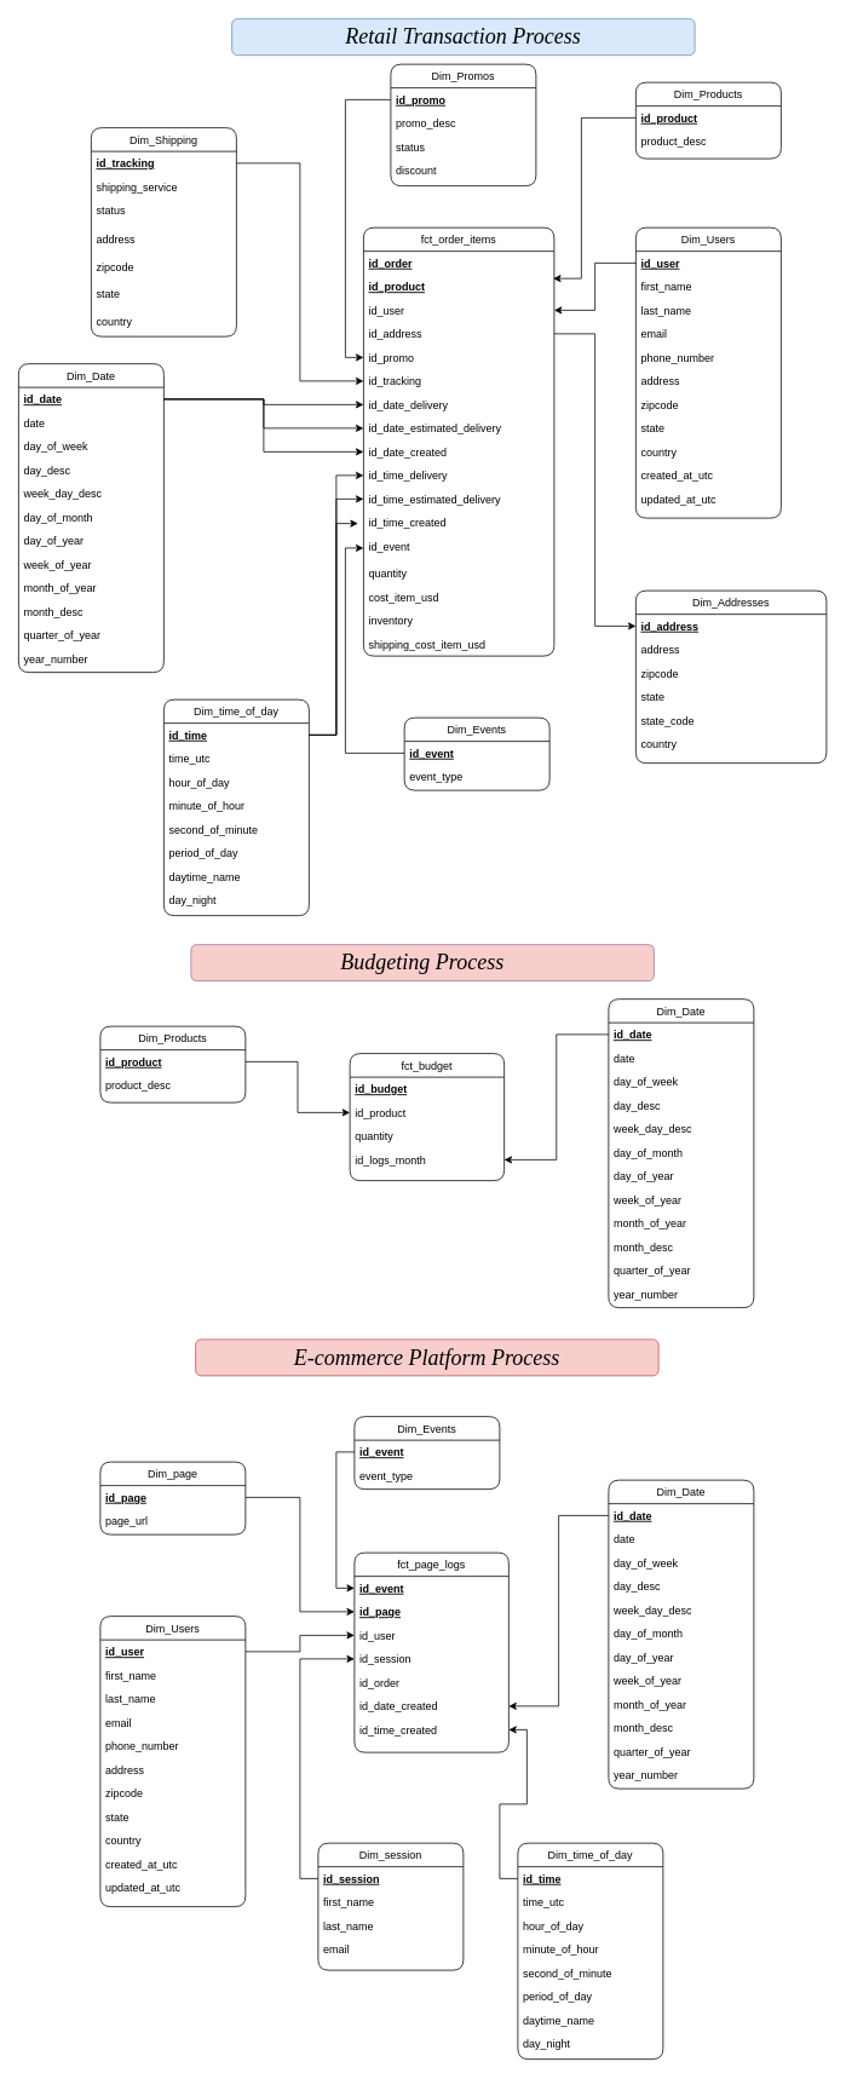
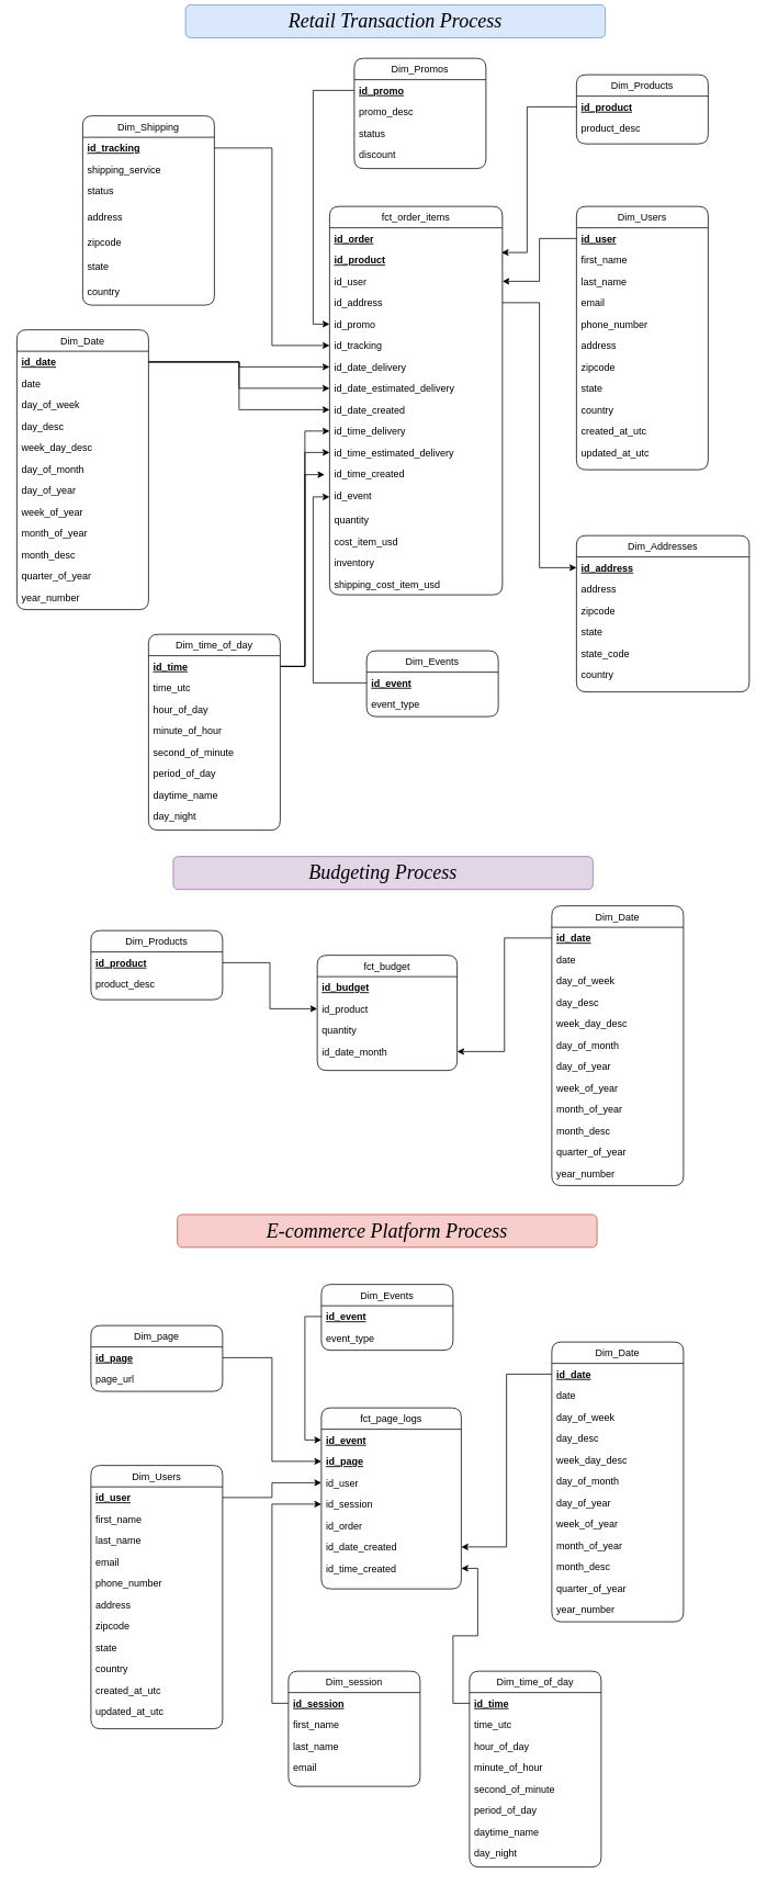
- <mxCell id="176" value="&lt;i&gt;&lt;font style=&quot;font-size: 24px;&quot; face=&quot;Garamond&quot;&gt;Retail Transaction Process&lt;/font&gt;&lt;/i&gt;" style="rounded=1;whiteSpace=wrap;html=1;fillColor=#dae8fc;strokeColor=#6c8ebf;" vertex="1" parent="1"><mxGeometry x="255" y="20" width="510" height="40" as="geometry" /></mxCell>
+ <mxCell id="176" value="&lt;i&gt;&lt;font style=&quot;font-size: 24px;&quot; face=&quot;Garamond&quot;&gt;Retail Transaction Process&lt;/font&gt;&lt;/i&gt;" style="rounded=1;whiteSpace=wrap;html=1;fillColor=#dae8fc;strokeColor=#6c8ebf;" vertex="1" parent="1"><mxGeometry x="225" y="5" width="510" height="40" as="geometry" /></mxCell>
- <mxCell id="175" value="&lt;i&gt;&lt;font style=&quot;font-size: 24px;&quot; face=&quot;Garamond&quot;&gt;Budgeting Process&lt;/font&gt;&lt;/i&gt;" style="rounded=1;whiteSpace=wrap;html=1;fillColor=#f8cecc;strokeColor=#9673a6;" vertex="1" parent="1"><mxGeometry x="210" y="1040" width="510" height="40" as="geometry" /></mxCell>
+ <mxCell id="175" value="&lt;i&gt;&lt;font style=&quot;font-size: 24px;&quot; face=&quot;Garamond&quot;&gt;Budgeting Process&lt;/font&gt;&lt;/i&gt;" style="rounded=1;whiteSpace=wrap;html=1;fillColor=#e1d5e7;strokeColor=#9673a6;" vertex="1" parent="1"><mxGeometry x="210" y="1040" width="510" height="40" as="geometry" /></mxCell>
- <mxCell id="77" value="id_logs_month" style="text;align=left;verticalAlign=top;spacingLeft=4;spacingRight=4;overflow=hidden;rotatable=0;points=[[0,0.5],[1,0.5]];portConstraint=eastwest;rounded=0;shadow=0;html=0;" parent="73" vertex="1"><mxGeometry y="104" width="170" height="26" as="geometry" /></mxCell>
+ <mxCell id="77" value="id_date_month" style="text;align=left;verticalAlign=top;spacingLeft=4;spacingRight=4;overflow=hidden;rotatable=0;points=[[0,0.5],[1,0.5]];portConstraint=eastwest;rounded=0;shadow=0;html=0;" parent="73" vertex="1"><mxGeometry y="104" width="170" height="26" as="geometry" /></mxCell>
